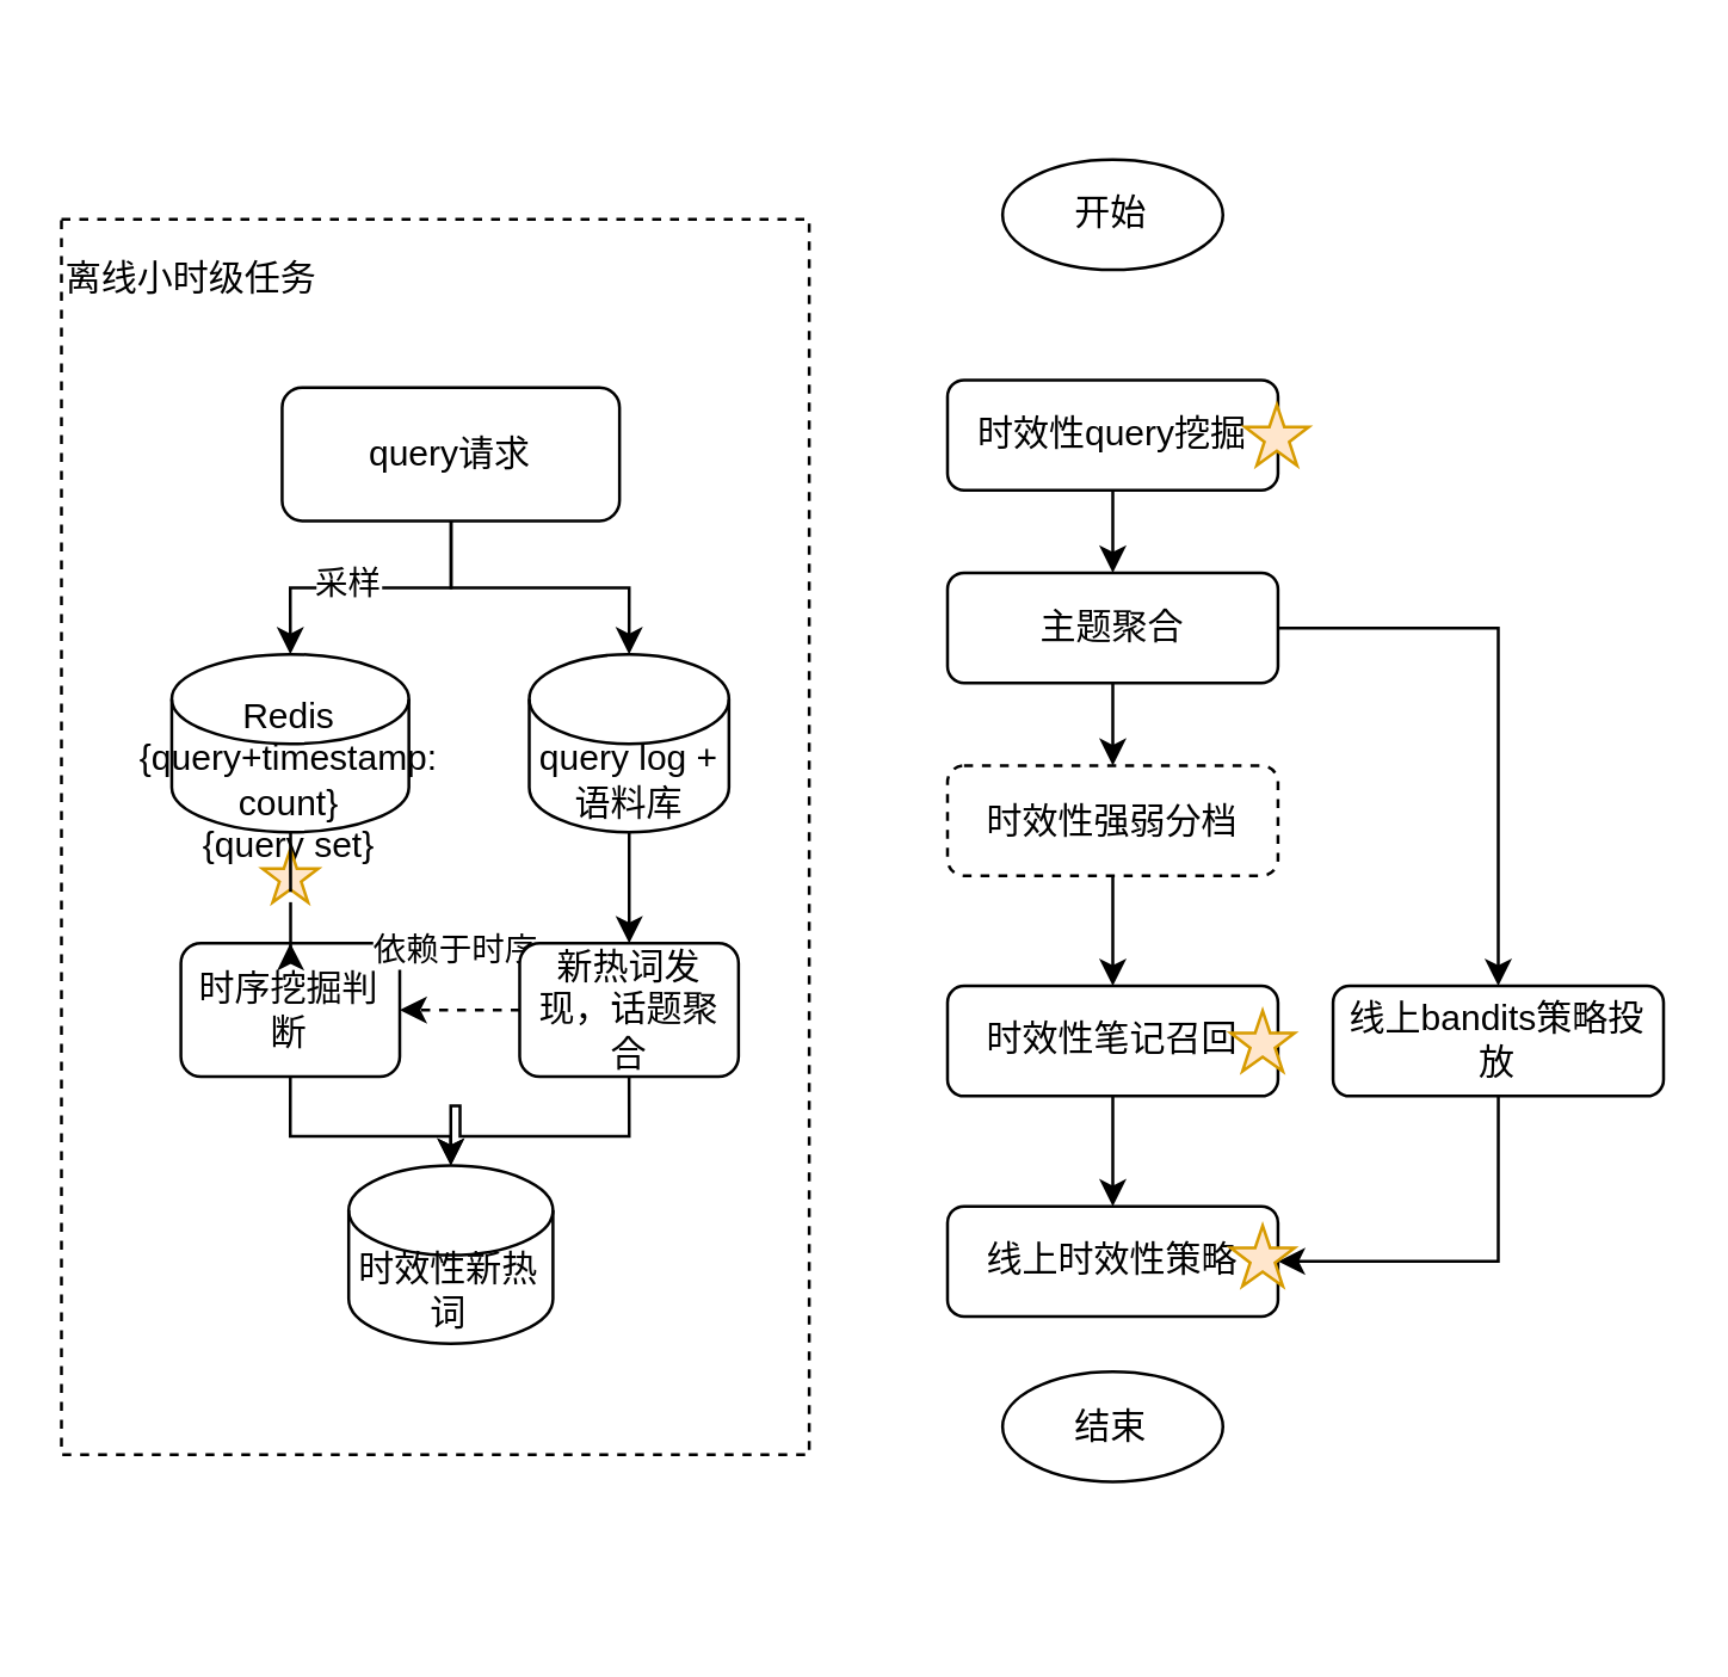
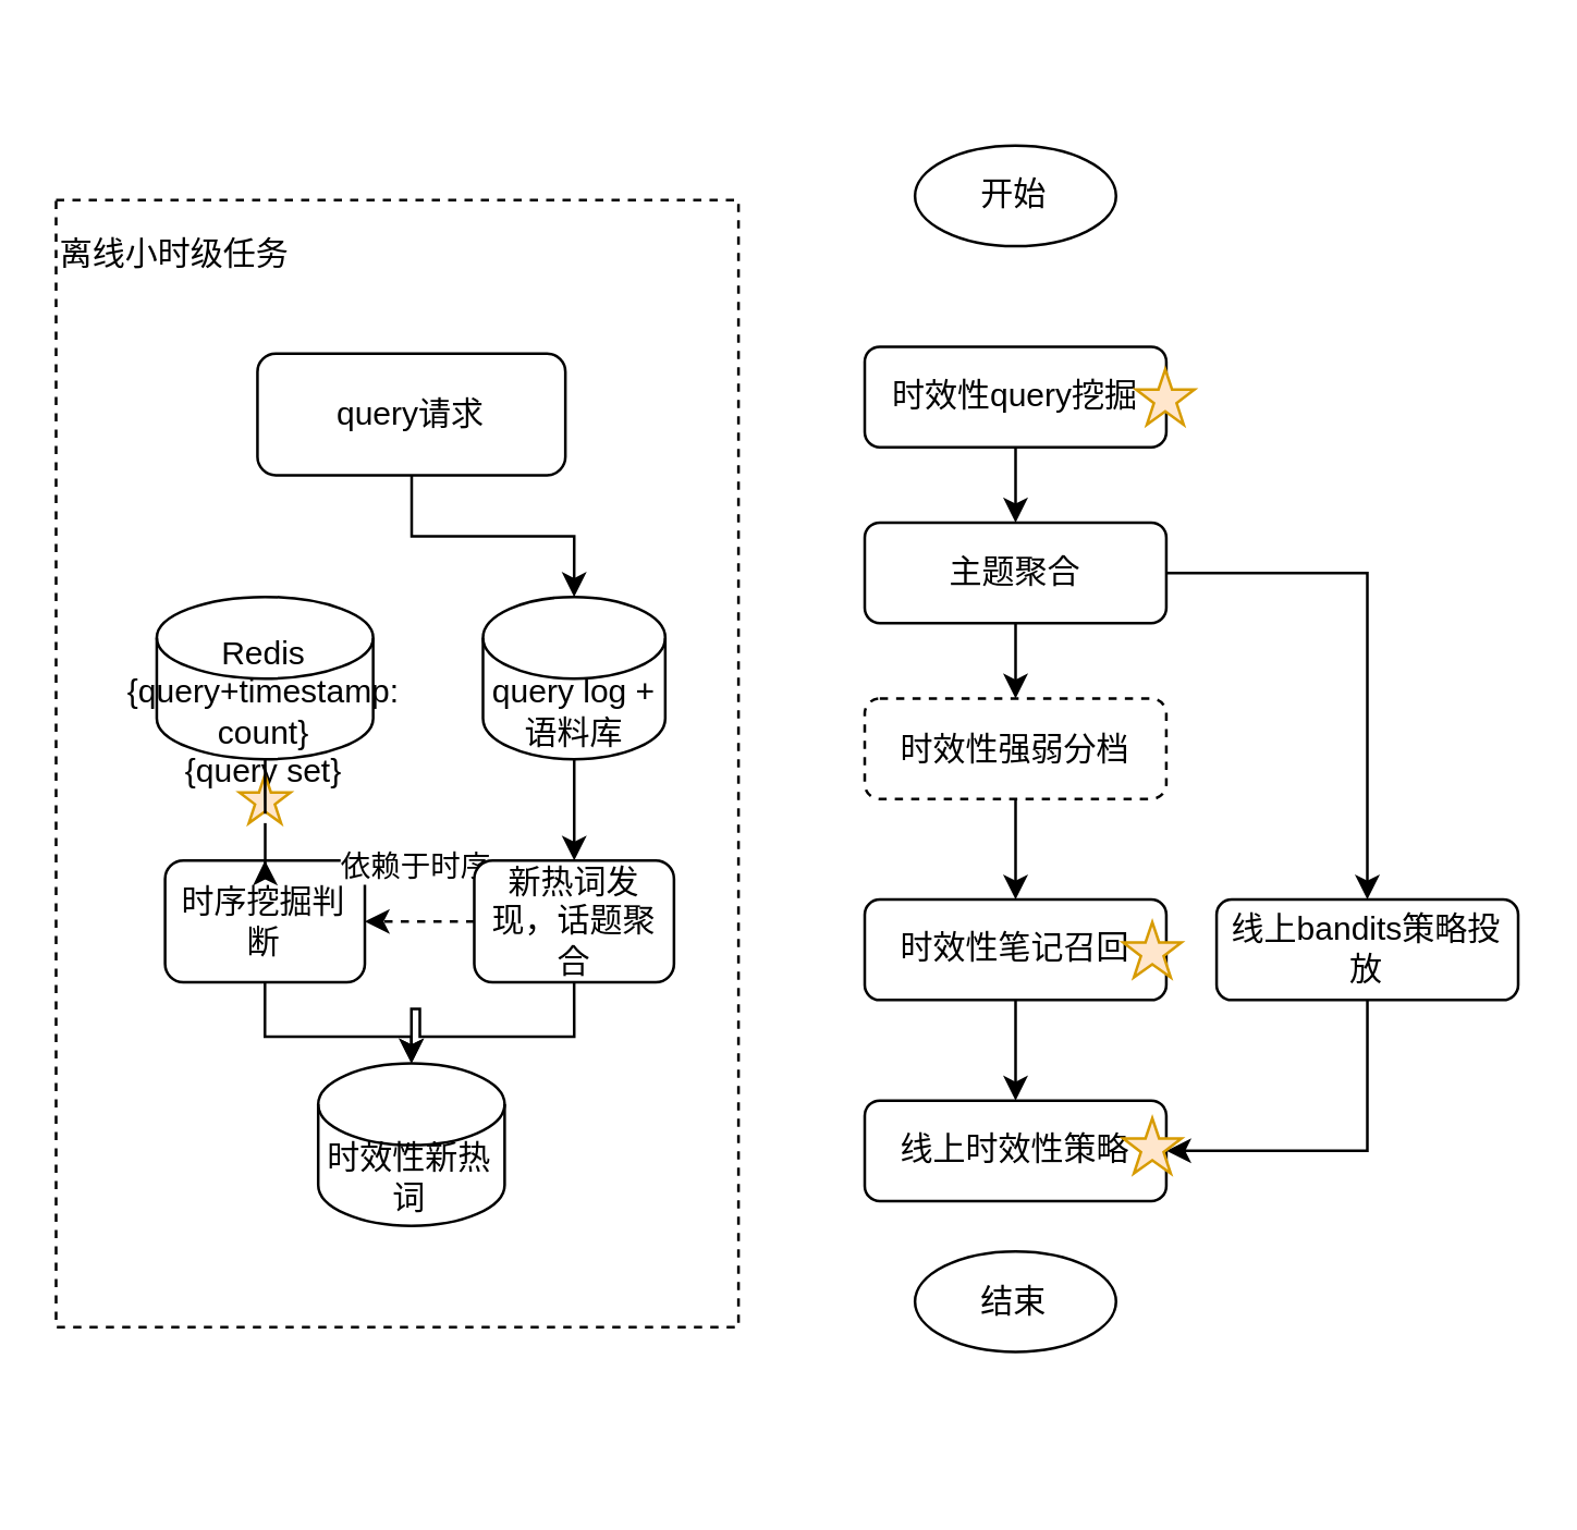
- <mxCell id="23" style="edgeStyle=orthogonalEdgeStyle;rounded=0;orthogonalLoop=1;jettySize=auto;html=1;entryX=0.5;entryY=0;entryDx=0;entryDy=0;entryPerimeter=0;" edge="1" parent="1" source="21" target="22"><mxGeometry relative="1" as="geometry" /></mxCell>
- <mxCell id="24" value="采样" style="edgeLabel;html=1;align=center;verticalAlign=middle;resizable=0;points=[];" vertex="1" connectable="0" parent="23"><mxGeometry x="0.182" y="-2" relative="1" as="geometry"><mxPoint as="offset" /></mxGeometry></mxCell>
